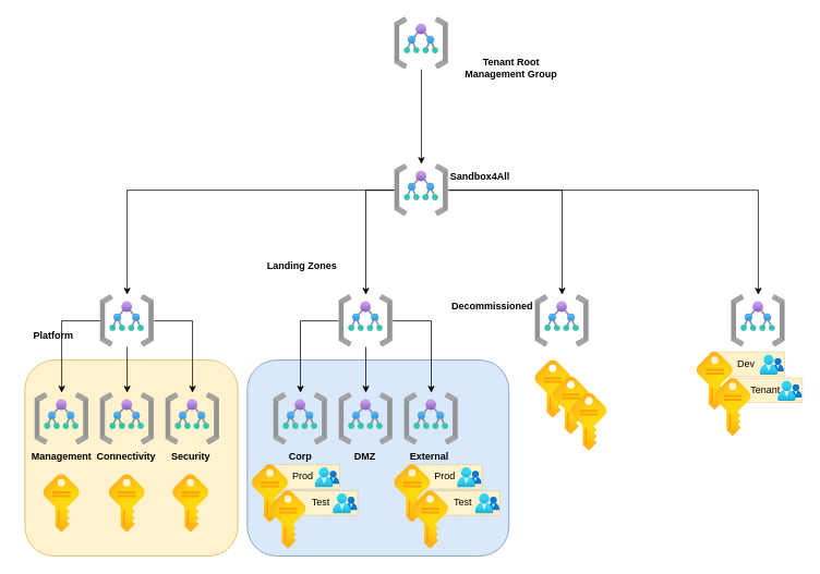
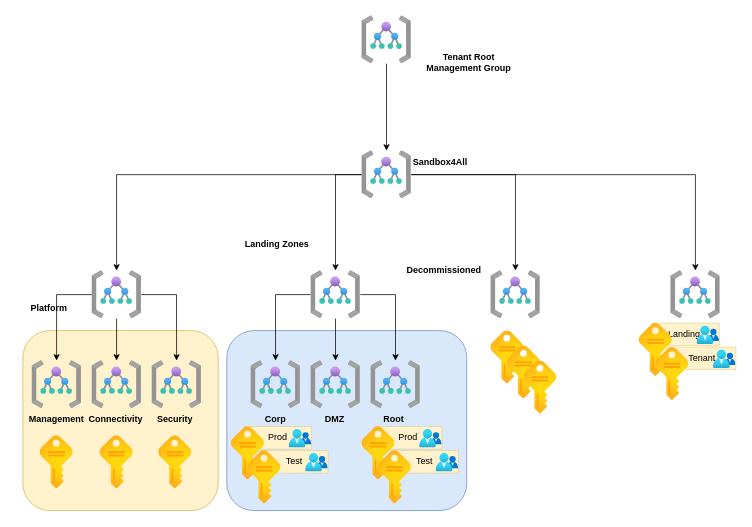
- <mxCell id="41" value="Decommissioned" style="text;html=1;strokeColor=none;fillColor=none;align=center;verticalAlign=middle;whiteSpace=wrap;rounded=0;fontStyle=1" vertex="1" parent="1"><mxGeometry x="557" y="360" width="90" height="30" as="geometry" /></mxCell>
+ <mxCell id="41" value="Decommissioned" style="text;html=1;strokeColor=none;fillColor=none;align=center;verticalAlign=middle;whiteSpace=wrap;rounded=0;fontStyle=1" vertex="1" parent="1"><mxGeometry x="547" y="345" width="90" height="30" as="geometry" /></mxCell>
- <mxCell id="56" value="Dev&amp;nbsp;" style="text;html=1;strokeColor=#d6b656;fillColor=#fff2cc;align=center;verticalAlign=middle;whiteSpace=wrap;rounded=0;fontStyle=0;dashed=1;dashPattern=1 1;" vertex="1" parent="1"><mxGeometry x="869" y="430" width="90" height="30" as="geometry" /></mxCell>
+ <mxCell id="56" value="Landing&amp;nbsp;" style="text;html=1;strokeColor=#d6b656;fillColor=#fff2cc;align=center;verticalAlign=middle;whiteSpace=wrap;rounded=0;fontStyle=0;dashed=1;dashPattern=1 1;" vertex="1" parent="1"><mxGeometry x="869" y="430" width="90" height="30" as="geometry" /></mxCell>
- <mxCell id="35" value="External" style="text;html=1;strokeColor=none;fillColor=none;align=center;verticalAlign=middle;whiteSpace=wrap;rounded=0;fontStyle=1" vertex="1" parent="1"><mxGeometry x="480" y="544" width="90" height="30" as="geometry" /></mxCell>
+ <mxCell id="35" value="Root" style="text;html=1;strokeColor=none;fillColor=none;align=center;verticalAlign=middle;whiteSpace=wrap;rounded=0;fontStyle=1" vertex="1" parent="1"><mxGeometry x="480" y="544" width="90" height="30" as="geometry" /></mxCell>
